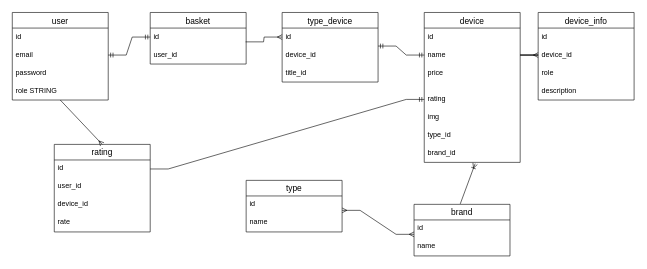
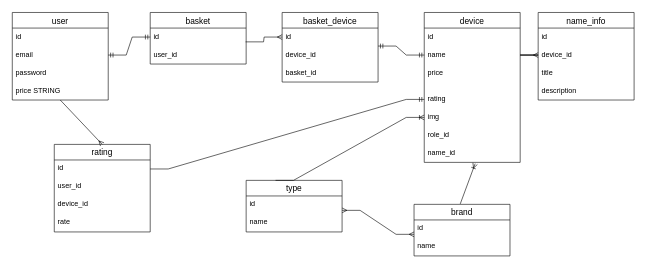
- <mxCell id="34" value="type_device" style="swimlane;fontStyle=0;childLayout=stackLayout;horizontal=1;startSize=26;horizontalStack=0;resizeParent=1;resizeParentMax=0;resizeLast=0;collapsible=1;marginBottom=0;align=center;fontSize=14;" vertex="1" parent="1"><mxGeometry x="470" y="20" width="160" height="116" as="geometry" /></mxCell>
+ <mxCell id="34" value="basket_device" style="swimlane;fontStyle=0;childLayout=stackLayout;horizontal=1;startSize=26;horizontalStack=0;resizeParent=1;resizeParentMax=0;resizeLast=0;collapsible=1;marginBottom=0;align=center;fontSize=14;" vertex="1" parent="1"><mxGeometry x="470" y="20" width="160" height="116" as="geometry" /></mxCell>
- <mxCell id="28" value="device_info" style="swimlane;fontStyle=0;childLayout=stackLayout;horizontal=1;startSize=26;horizontalStack=0;resizeParent=1;resizeParentMax=0;resizeLast=0;collapsible=1;marginBottom=0;align=center;fontSize=14;" vertex="1" parent="1"><mxGeometry x="897" y="20" width="160" height="146" as="geometry" /></mxCell>
+ <mxCell id="28" value="name_info" style="swimlane;fontStyle=0;childLayout=stackLayout;horizontal=1;startSize=26;horizontalStack=0;resizeParent=1;resizeParentMax=0;resizeLast=0;collapsible=1;marginBottom=0;align=center;fontSize=14;" vertex="1" parent="1"><mxGeometry x="897" y="20" width="160" height="146" as="geometry" /></mxCell>
- <mxCell id="37" value="title_id" style="text;strokeColor=none;fillColor=none;spacingLeft=4;spacingRight=4;overflow=hidden;rotatable=0;points=[[0,0.5],[1,0.5]];portConstraint=eastwest;fontSize=12;" vertex="1" parent="34"><mxGeometry y="86" width="160" height="30" as="geometry" /></mxCell>
+ <mxCell id="37" value="basket_id" style="text;strokeColor=none;fillColor=none;spacingLeft=4;spacingRight=4;overflow=hidden;rotatable=0;points=[[0,0.5],[1,0.5]];portConstraint=eastwest;fontSize=12;" vertex="1" parent="34"><mxGeometry y="86" width="160" height="30" as="geometry" /></mxCell>
- <mxCell id="31" value="role" style="text;strokeColor=none;fillColor=none;spacingLeft=4;spacingRight=4;overflow=hidden;rotatable=0;points=[[0,0.5],[1,0.5]];portConstraint=eastwest;fontSize=12;" vertex="1" parent="28"><mxGeometry y="86" width="160" height="30" as="geometry" /></mxCell>
+ <mxCell id="31" value="title" style="text;strokeColor=none;fillColor=none;spacingLeft=4;spacingRight=4;overflow=hidden;rotatable=0;points=[[0,0.5],[1,0.5]];portConstraint=eastwest;fontSize=12;" vertex="1" parent="28"><mxGeometry y="86" width="160" height="30" as="geometry" /></mxCell>
- <mxCell id="6" value="role STRING" style="text;strokeColor=none;fillColor=none;spacingLeft=4;spacingRight=4;overflow=hidden;rotatable=0;points=[[0,0.5],[1,0.5]];portConstraint=eastwest;fontSize=12;" vertex="1" parent="2"><mxGeometry y="116" width="160" height="30" as="geometry" /></mxCell>
+ <mxCell id="6" value="price STRING" style="text;strokeColor=none;fillColor=none;spacingLeft=4;spacingRight=4;overflow=hidden;rotatable=0;points=[[0,0.5],[1,0.5]];portConstraint=eastwest;fontSize=12;" vertex="1" parent="2"><mxGeometry y="116" width="160" height="30" as="geometry" /></mxCell>
- <mxCell id="17" value="type_id&#10;" style="text;strokeColor=none;fillColor=none;spacingLeft=4;spacingRight=4;overflow=hidden;rotatable=0;points=[[0,0.5],[1,0.5]];portConstraint=eastwest;fontSize=12;" vertex="1" parent="11"><mxGeometry y="190" width="160" height="30" as="geometry" /></mxCell>
+ <mxCell id="17" value="role_id&#10;" style="text;strokeColor=none;fillColor=none;spacingLeft=4;spacingRight=4;overflow=hidden;rotatable=0;points=[[0,0.5],[1,0.5]];portConstraint=eastwest;fontSize=12;" vertex="1" parent="11"><mxGeometry y="190" width="160" height="30" as="geometry" /></mxCell>
+ <mxCell id="25" value="" style="edgeStyle=entityRelationEdgeStyle;fontSize=12;html=1;endArrow=ERoneToMany;rounded=0;exitX=0.306;exitY=0;exitDx=0;exitDy=0;entryX=0;entryY=0.5;entryDx=0;entryDy=0;exitPerimeter=0;" edge="1" parent="1" source="19" target="16"><mxGeometry width="100" height="100" relative="1" as="geometry"><mxPoint x="360" y="420" as="sourcePoint" /><mxPoint x="460" y="320" as="targetPoint" /></mxGeometry></mxCell>
- <mxCell id="18" value="brand_id" style="text;strokeColor=none;fillColor=none;spacingLeft=4;spacingRight=4;overflow=hidden;rotatable=0;points=[[0,0.5],[1,0.5]];portConstraint=eastwest;fontSize=12;" vertex="1" parent="11"><mxGeometry y="220" width="160" height="30" as="geometry" /></mxCell>
+ <mxCell id="18" value="name_id" style="text;strokeColor=none;fillColor=none;spacingLeft=4;spacingRight=4;overflow=hidden;rotatable=0;points=[[0,0.5],[1,0.5]];portConstraint=eastwest;fontSize=12;" vertex="1" parent="11"><mxGeometry y="220" width="160" height="30" as="geometry" /></mxCell>
